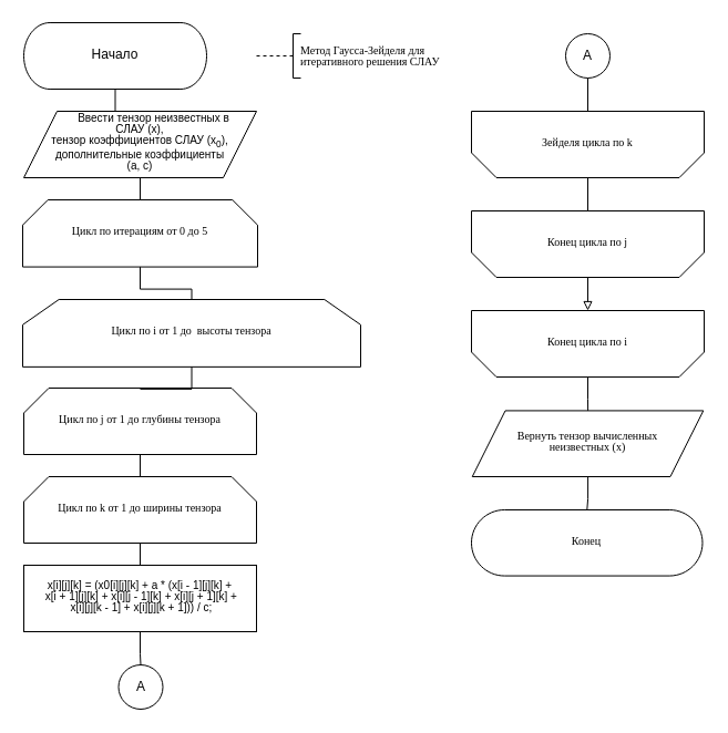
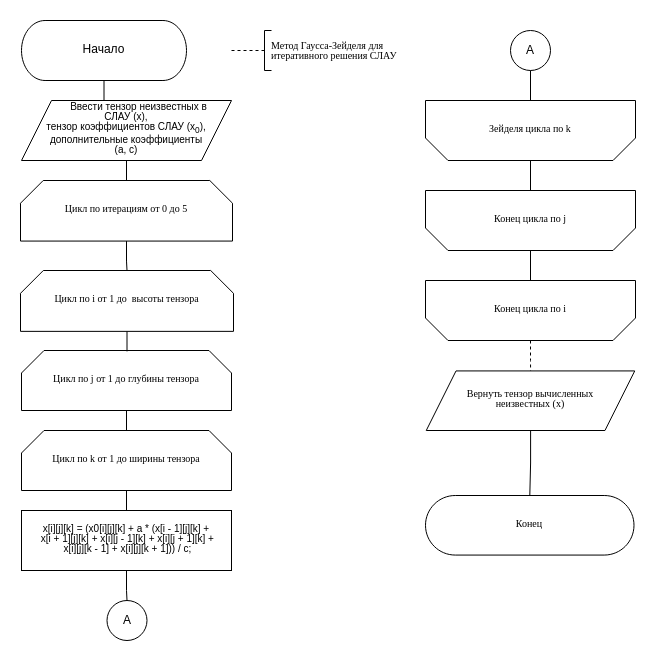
- <mxCell id="23" value="" style="edgeStyle=orthogonalEdgeStyle;rounded=0;orthogonalLoop=1;jettySize=auto;html=1;endArrow=block;endFill=0;" edge="1" parent="1" source="24" target="26"><mxGeometry relative="1" as="geometry" /></mxCell>
+ <mxCell id="23" value="" style="edgeStyle=orthogonalEdgeStyle;rounded=0;orthogonalLoop=1;jettySize=auto;html=1;endArrow=none;endFill=0;" edge="1" parent="1" source="24" target="26"><mxGeometry relative="1" as="geometry" /></mxCell>
- <mxCell id="10" value="Цикл по i от 1 до&amp;nbsp; высоты тензора" style="strokeWidth=1;html=1;shape=stencil(rVXBUoMwFPyaXJmQ1EOPivXoxYPnlD5LpiEvE7C1f2/gwQgCbU1lmIG3C7t5ZBOYzKpCOWCCW1UCk89MCIPonmCvbbgPREHoilN5ojLta1U5yGsCj8prtTVATFV7PMBJ7+pOQtsCvK4bVm4YfwzPNKfMcrQ2iGi01YgZ8EFMaRve5V8kxpMHsjl3NVUuOJRQgx+hP829EsDES7RTepvTW4TTuKPe95rT+9+d0jinTczX478mKknXN85VRGM8WUfbLXQns4AsRVRmW5Uf9h4/7W52kB/amBwN+lDStTVjQvLuuNykU83ymRA9XeIRBtM6uybmpXsFo+1QQdwv0W8N5/Gg7tFYRYzjvxWi+oj4mrnBCi4kIuCTULToQhJDBtHDlYjSZr2U/olAi9KvowW+AQ==);whiteSpace=wrap;fontSize=10;fontFamily=Times New Roman;spacingLeft=10;spacingRight=10;spacingBottom=4;aspect=fixed;" vertex="1" parent="1"><mxGeometry x="20" y="270" width="305" height="60.86" as="geometry" /></mxCell>
+ <mxCell id="10" value="Цикл по i от 1 до&amp;nbsp; высоты тензора" style="strokeWidth=1;html=1;shape=stencil(rVXBUoMwFPyaXJmQ1EOPivXoxYPnlD5LpiEvE7C1f2/gwQgCbU1lmIG3C7t5ZBOYzKpCOWCCW1UCk89MCIPonmCvbbgPREHoilN5ojLta1U5yGsCj8prtTVATFV7PMBJ7+pOQtsCvK4bVm4YfwzPNKfMcrQ2iGi01YgZ8EFMaRve5V8kxpMHsjl3NVUuOJRQgx+hP829EsDES7RTepvTW4TTuKPe95rT+9+d0jinTczX478mKknXN85VRGM8WUfbLXQns4AsRVRmW5Uf9h4/7W52kB/amBwN+lDStTVjQvLuuNykU83ymRA9XeIRBtM6uybmpXsFo+1QQdwv0W8N5/Gg7tFYRYzjvxWi+oj4mrnBCi4kIuCTULToQhJDBtHDlYjSZr2U/olAi9KvowW+AQ==);whiteSpace=wrap;fontSize=10;fontFamily=Times New Roman;spacingLeft=10;spacingRight=10;spacingBottom=4;aspect=fixed;" vertex="1" parent="1"><mxGeometry x="20" y="270" width="213" height="60.86" as="geometry" /></mxCell>
- <mxCell id="25" value="" style="edgeStyle=orthogonalEdgeStyle;rounded=0;orthogonalLoop=1;jettySize=auto;html=1;endArrow=none;endFill=0;" edge="1" parent="1" source="26" target="28"><mxGeometry relative="1" as="geometry" /></mxCell>
+ <mxCell id="25" value="" style="edgeStyle=orthogonalEdgeStyle;rounded=0;orthogonalLoop=1;jettySize=auto;html=1;endArrow=none;endFill=0;dashed=1;" edge="1" parent="1" source="26" target="28"><mxGeometry relative="1" as="geometry" /></mxCell>
- <mxCell id="29" value="&lt;p style=&quot;line-height: 1 ; font-size: 10px&quot;&gt;Конец&lt;/p&gt;" style="shape=stencil(vZVhboMwDIVPk59MgbADTGy7h0tdiBoSFLJCb7+QgNZAYesGQwj07PD5mRhBWNaUUCNJqIQKCXslSYLyaK82VHqdUi9bL+NRQ1NjbnzwAprDQaDPNEarM7b8aAYElyVqbvoseyP0xa7pT5blSkoL4Uo2QeYmb2HApX2Wdh42lL8Gqrb8Cg3qwaSPkuT959in533A8U5+Q+zofnO/24FDx/FeG7cZOP49lmU2sjTcLDtAfi60+rBf2j0zJy5EroTSVvq7q0USRodjvZka+g9vlhjTlbrgV5eTbUlX2SMCdL5IGJSeZPU11AJ0gZEFRScBRfA2mxaxnoe7CDreRFoZ6F9qUG3druDypuP4vuEHOp4S0j/0TP+l54d22U3vbIhcdGFy7cwqjd+MtP8trFRdXOBKzyq4qP9/ucAn);whiteSpace=wrap;html=1;aspect=fixed;fontFamily=Times New Roman;fontSize=10;spacingBottom=4;" vertex="1" parent="1"><mxGeometry x="425" y="460" width="208.49" height="59.57" as="geometry" /></mxCell>
+ <mxCell id="29" value="&lt;p style=&quot;line-height: 1 ; font-size: 10px&quot;&gt;Конец&lt;/p&gt;" style="shape=stencil(vZVhboMwDIVPk59MgbADTGy7h0tdiBoSFLJCb7+QgNZAYesGQwj07PD5mRhBWNaUUCNJqIQKCXslSYLyaK82VHqdUi9bL+NRQ1NjbnzwAprDQaDPNEarM7b8aAYElyVqbvoseyP0xa7pT5blSkoL4Uo2QeYmb2HApX2Wdh42lL8Gqrb8Cg3qwaSPkuT959in533A8U5+Q+zofnO/24FDx/FeG7cZOP49lmU2sjTcLDtAfi60+rBf2j0zJy5EroTSVvq7q0USRodjvZka+g9vlhjTlbrgV5eTbUlX2SMCdL5IGJSeZPU11AJ0gZEFRScBRfA2mxaxnoe7CDreRFoZ6F9qUG3druDypuP4vuEHOp4S0j/0TP+l54d22U3vbIhcdGFy7cwqjd+MtP8trFRdXOBKzyq4qP9/ucAn);whiteSpace=wrap;html=1;aspect=fixed;fontFamily=Times New Roman;fontSize=10;spacingBottom=4;" vertex="1" parent="1"><mxGeometry x="425" y="495" width="208.49" height="59.57" as="geometry" /></mxCell>
